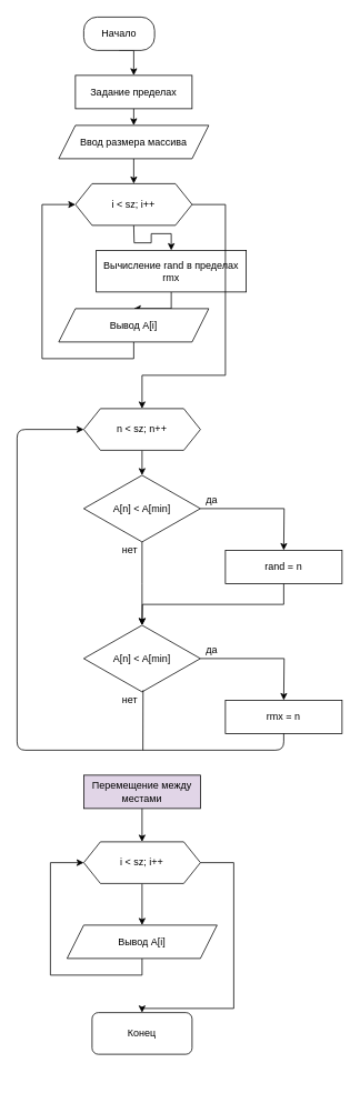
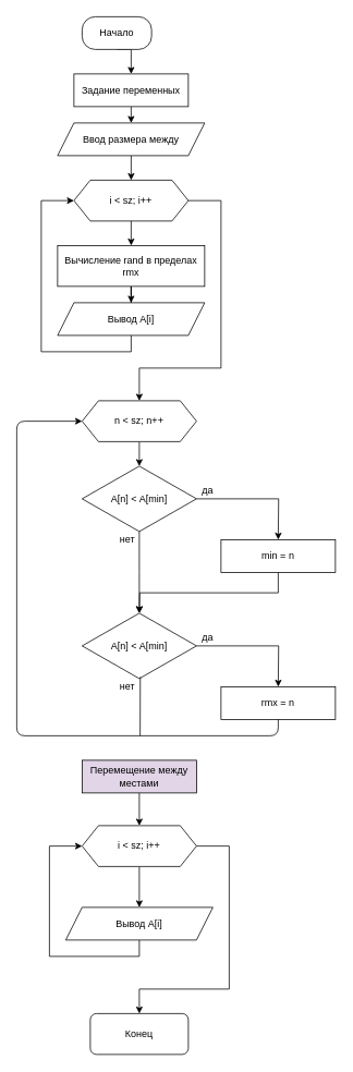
- <mxCell id="29" value="Задание пределах" style="rounded=0;whiteSpace=wrap;html=1;" vertex="1" parent="1"><mxGeometry x="90" y="90" width="140" height="40" as="geometry" /></mxCell>
+ <mxCell id="29" value="Задание переменных" style="rounded=0;whiteSpace=wrap;html=1;" vertex="1" parent="1"><mxGeometry x="90" y="90" width="140" height="40" as="geometry" /></mxCell>
- <mxCell id="12" value="Ввод размера массива" style="shape=parallelogram;perimeter=parallelogramPerimeter;whiteSpace=wrap;html=1;fixedSize=1;" vertex="1" parent="1"><mxGeometry x="70" y="150" width="180" height="40" as="geometry" /></mxCell>
+ <mxCell id="12" value="Ввод размера между" style="shape=parallelogram;perimeter=parallelogramPerimeter;whiteSpace=wrap;html=1;fixedSize=1;" vertex="1" parent="1"><mxGeometry x="70" y="150" width="180" height="40" as="geometry" /></mxCell>
- <mxCell id="9" value="Вычисление rand в пределах rmx" style="rounded=0;whiteSpace=wrap;html=1;" vertex="1" parent="1"><mxGeometry x="115" y="300" width="180" height="50" as="geometry" /></mxCell>
+ <mxCell id="9" value="Вычисление rand в пределах rmx" style="rounded=0;whiteSpace=wrap;html=1;" vertex="1" parent="1"><mxGeometry x="70" y="300" width="180" height="50" as="geometry" /></mxCell>
- <mxCell id="21" value="rand = n" style="rounded=0;whiteSpace=wrap;html=1;" vertex="1" parent="1"><mxGeometry x="270" y="660" width="140" height="40" as="geometry" /></mxCell>
+ <mxCell id="21" value="min = n" style="rounded=0;whiteSpace=wrap;html=1;" vertex="1" parent="1"><mxGeometry x="270" y="660" width="140" height="40" as="geometry" /></mxCell>
- <mxCell id="6" value="Конец" style="rounded=1;whiteSpace=wrap;html=1;" vertex="1" parent="1"><mxGeometry x="110" y="1215" width="120" height="50" as="geometry" /></mxCell>
+ <mxCell id="6" value="Конец" style="rounded=1;whiteSpace=wrap;html=1;" vertex="1" parent="1"><mxGeometry x="110" y="1240" width="120" height="50" as="geometry" /></mxCell>
